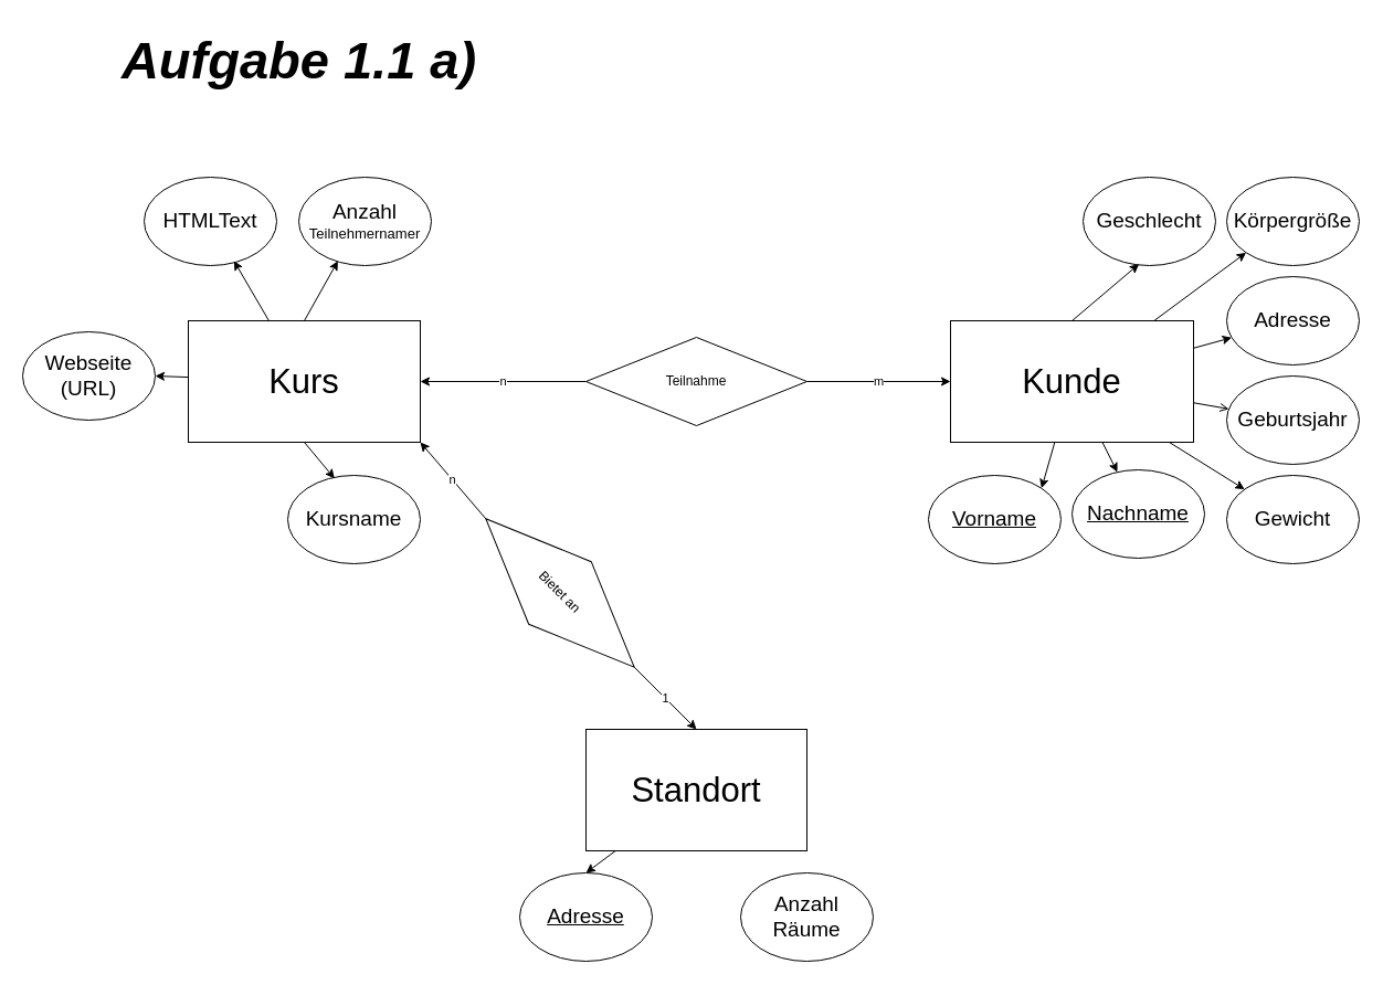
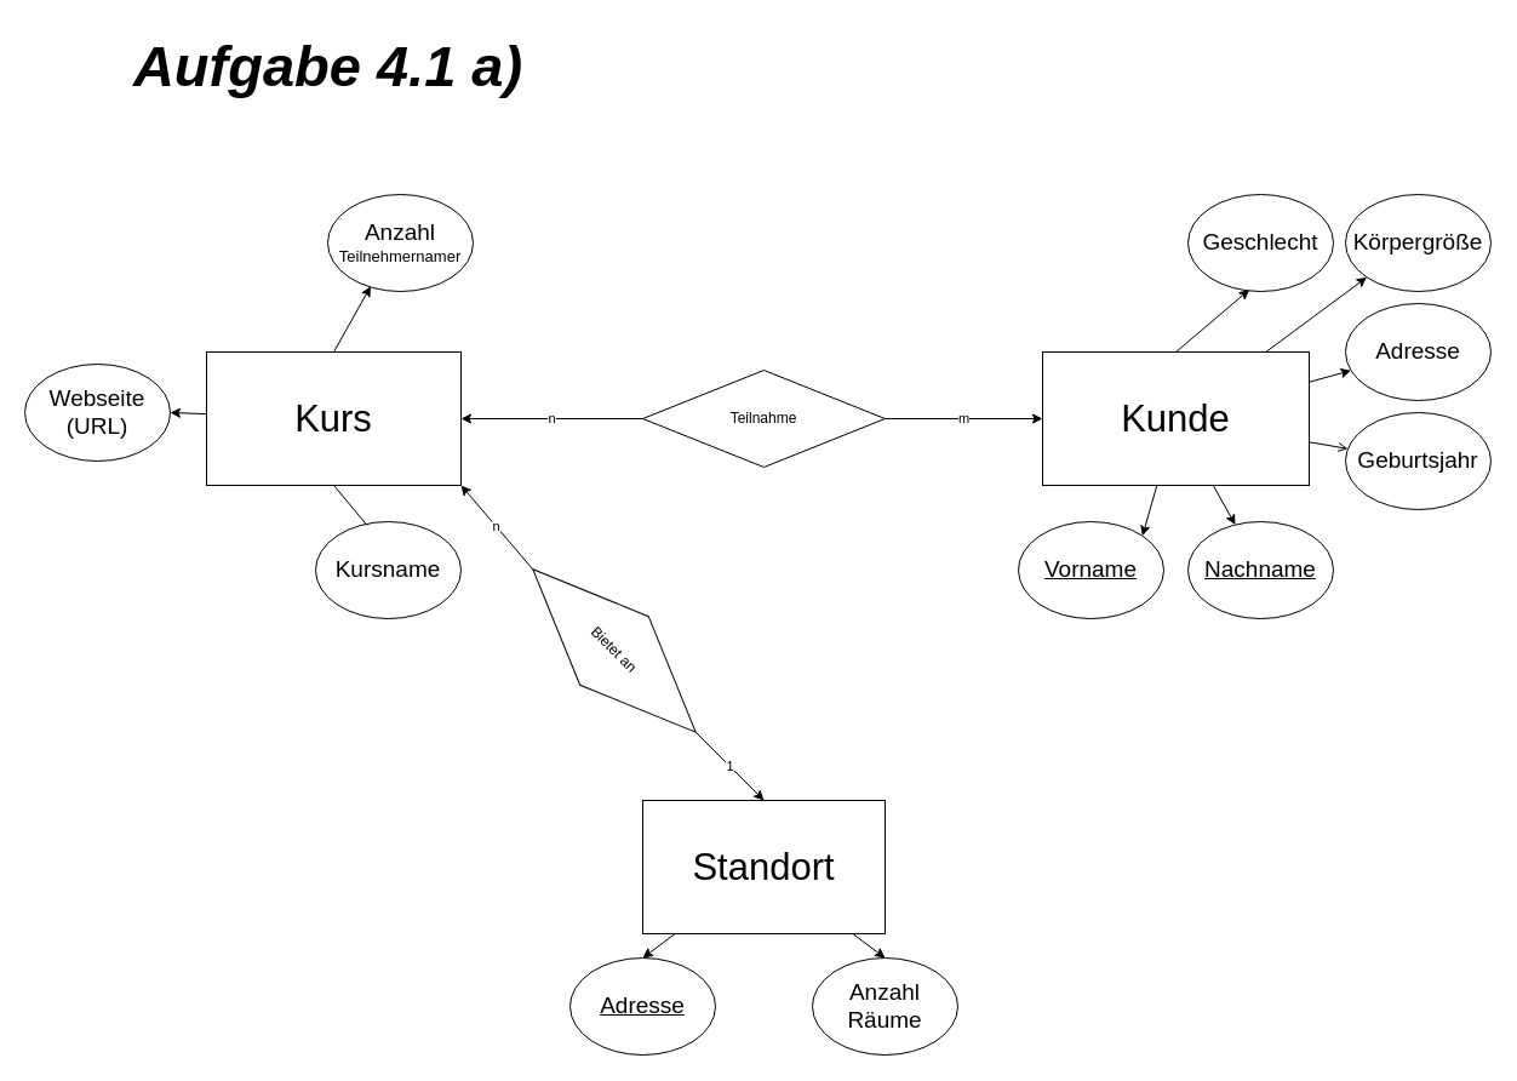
- <mxCell id="37" value="&lt;font style=&quot;font-size: 47px;&quot;&gt;&lt;b&gt;&lt;i&gt;Aufgabe 1.1 a)&lt;/i&gt;&lt;/b&gt;&lt;/font&gt;" style="text;html=1;align=center;verticalAlign=middle;resizable=0;points=[];autosize=1;strokeColor=none;fillColor=none;" vertex="1" parent="1"><mxGeometry x="100" y="20" width="340" height="70" as="geometry" /></mxCell>
+ <mxCell id="37" value="&lt;font style=&quot;font-size: 47px;&quot;&gt;&lt;b&gt;&lt;i&gt;Aufgabe 4.1 a)&lt;/i&gt;&lt;/b&gt;&lt;/font&gt;" style="text;html=1;align=center;verticalAlign=middle;resizable=0;points=[];autosize=1;strokeColor=none;fillColor=none;" vertex="1" parent="1"><mxGeometry x="100" y="20" width="340" height="70" as="geometry" /></mxCell>
- <mxCell id="16" value="&lt;span style=&quot;font-size: 19px;&quot;&gt;HTMLText&lt;/span&gt;" style="ellipse;whiteSpace=wrap;html=1;" parent="1" vertex="1"><mxGeometry x="130" y="160" width="120" height="80" as="geometry" /></mxCell>
- <mxCell id="25" style="edgeStyle=none;html=1;entryX=0.678;entryY=0.948;entryDx=0;entryDy=0;entryPerimeter=0;" parent="1" source="3" target="16" edge="1"><mxGeometry relative="1" as="geometry" /></mxCell>
- <mxCell id="9" style="edgeStyle=none;html=1;" parent="1" source="10" target="21" edge="1"><mxGeometry relative="1" as="geometry" /></mxCell>
- <mxCell id="26" style="edgeStyle=none;html=1;exitX=0.5;exitY=1;exitDx=0;exitDy=0;entryX=0.353;entryY=0.035;entryDx=0;entryDy=0;entryPerimeter=0;" parent="1" source="3" target="14" edge="1"><mxGeometry relative="1" as="geometry" /></mxCell>
+ <mxCell id="26" style="edgeStyle=none;html=1;exitX=0.5;exitY=1;exitDx=0;exitDy=0;entryX=0.353;entryY=0.035;entryDx=0;entryDy=0;entryPerimeter=0;endArrow=none;" parent="1" source="3" target="14" edge="1"><mxGeometry relative="1" as="geometry" /></mxCell>
- <mxCell id="17" value="&lt;span style=&quot;font-size: 19px;&quot;&gt;&lt;u&gt;Nachname&lt;/u&gt;&lt;/span&gt;" style="ellipse;whiteSpace=wrap;html=1;" parent="1" vertex="1"><mxGeometry x="970" y="425" width="120" height="80" as="geometry" /></mxCell>
+ <mxCell id="17" value="&lt;span style=&quot;font-size: 19px;&quot;&gt;&lt;u&gt;Nachname&lt;/u&gt;&lt;/span&gt;" style="ellipse;whiteSpace=wrap;html=1;" parent="1" vertex="1"><mxGeometry x="980" y="430" width="120" height="80" as="geometry" /></mxCell>
- <mxCell id="21" value="&lt;span style=&quot;font-size: 19px;&quot;&gt;Gewicht&lt;/span&gt;" style="ellipse;whiteSpace=wrap;html=1;" parent="1" vertex="1"><mxGeometry x="1110" y="430" width="120" height="80" as="geometry" /></mxCell>
+ <mxCell id="11" style="edgeStyle=none;html=1;entryX=0.5;entryY=0;entryDx=0;entryDy=0;" parent="1" source="13" target="29" edge="1"><mxGeometry relative="1" as="geometry" /></mxCell>
